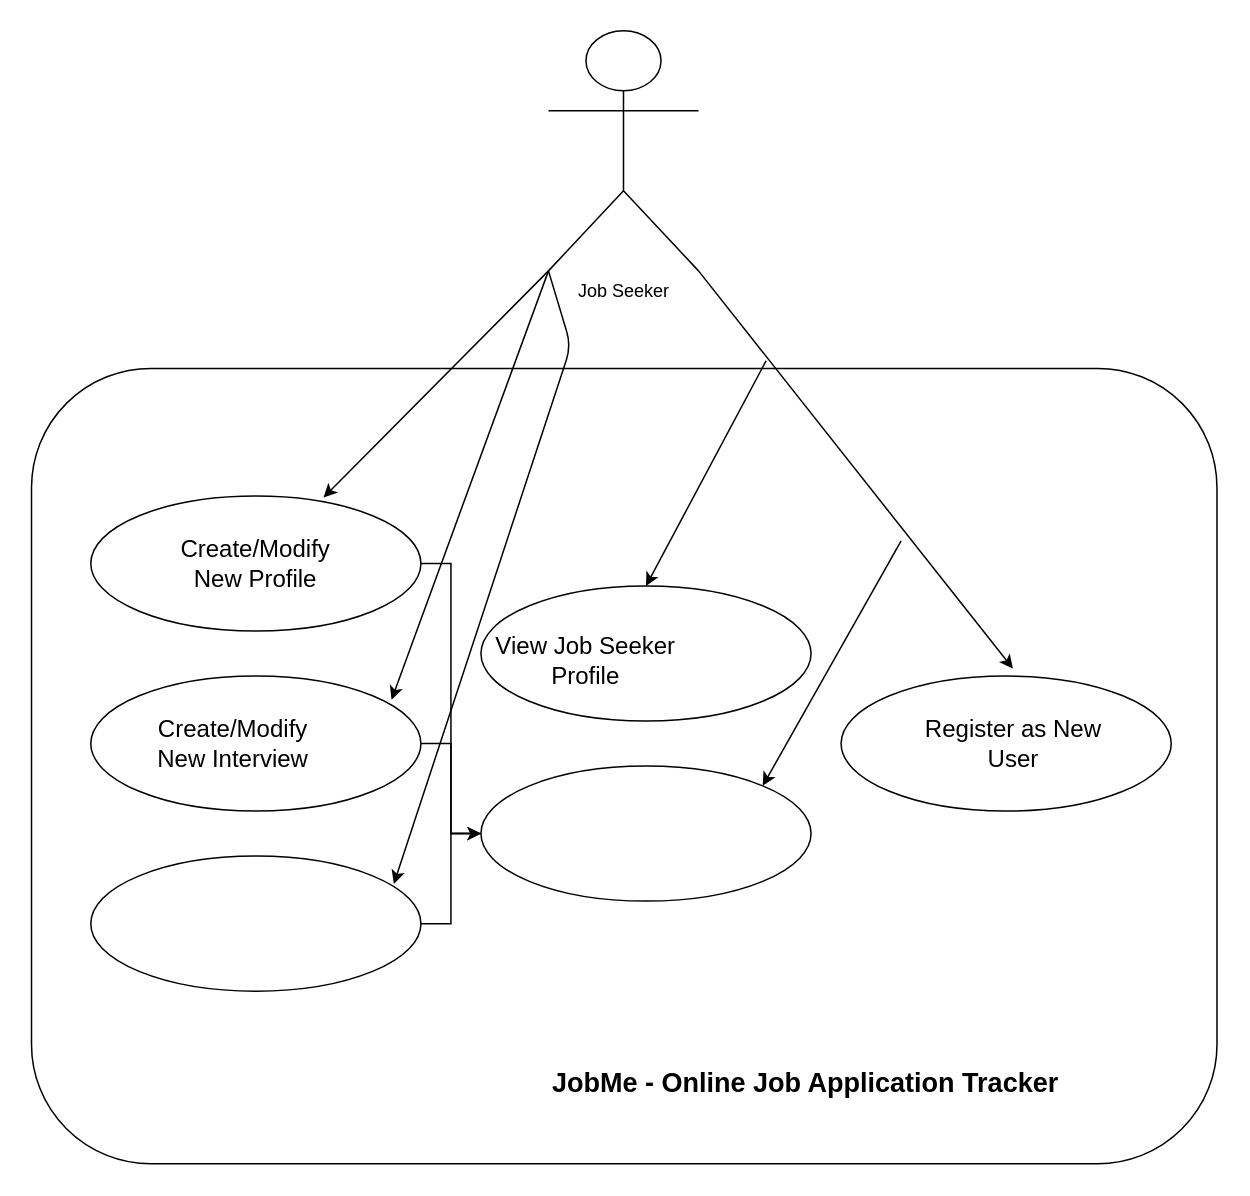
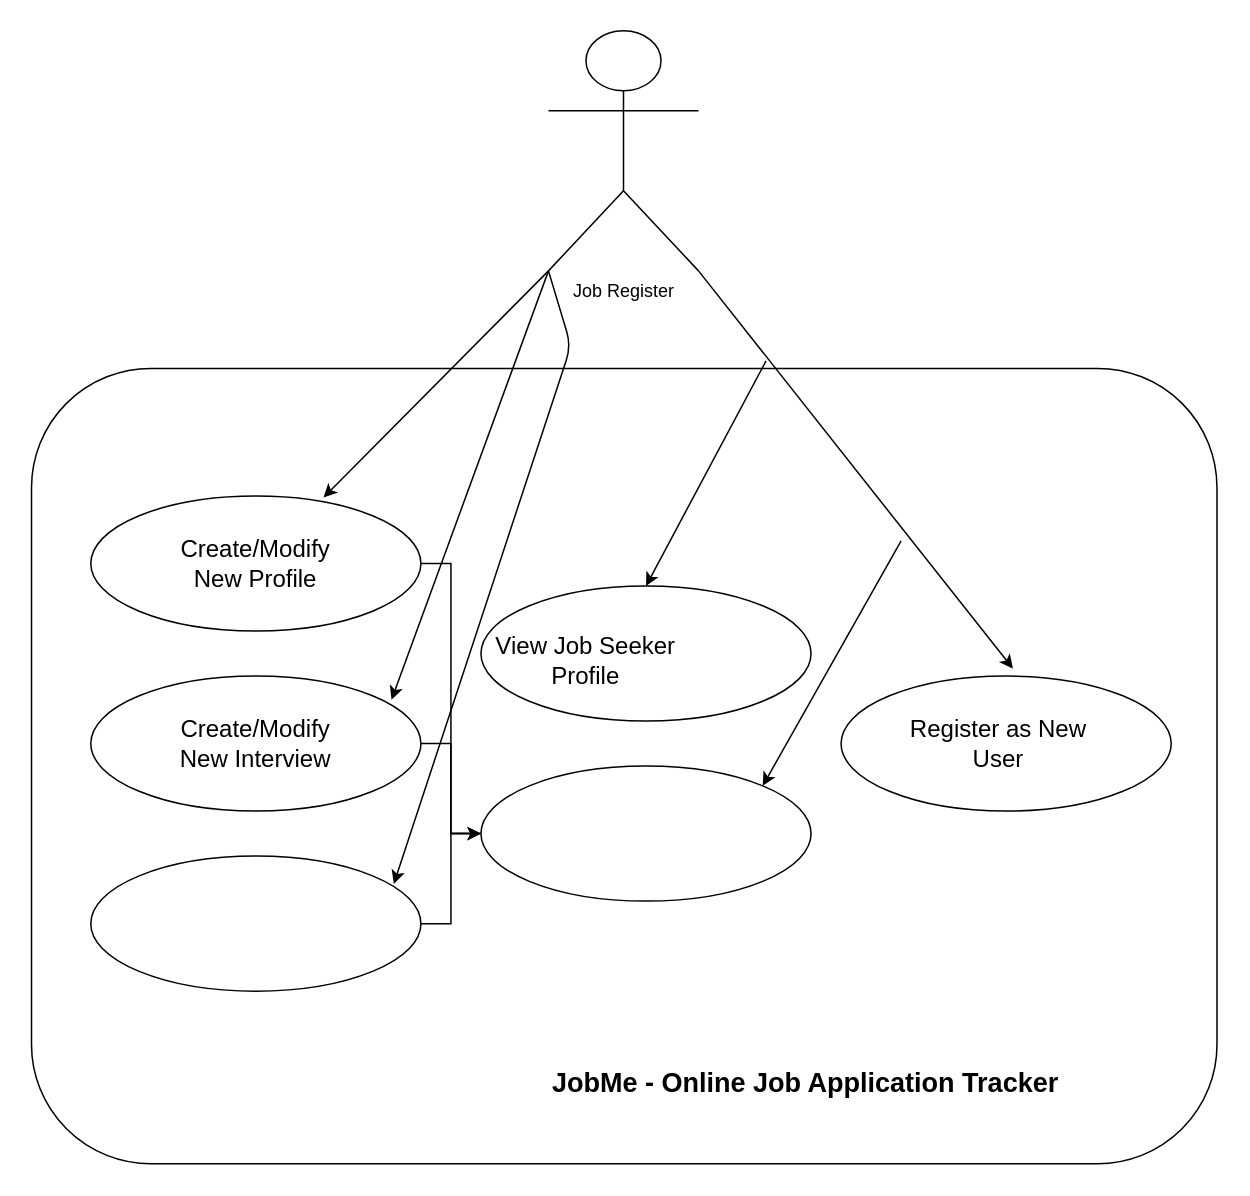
- <mxCell id="3" value="Job Seeker" style="shape=umlActor;verticalLabelPosition=bottom;verticalAlign=top;html=1;outlineConnect=0;" parent="1" vertex="1"><mxGeometry x="365" y="20" width="100" height="160" as="geometry" /></mxCell>
+ <mxCell id="3" value="Job Register" style="shape=umlActor;verticalLabelPosition=bottom;verticalAlign=top;html=1;outlineConnect=0;" parent="1" vertex="1"><mxGeometry x="365" y="20" width="100" height="160" as="geometry" /></mxCell>
- <mxCell id="13" value="&lt;font style=&quot;font-size: 16px&quot;&gt;Create/Modify New Interview&lt;/font&gt;" style="text;html=1;strokeColor=none;fillColor=none;align=center;verticalAlign=middle;whiteSpace=wrap;rounded=0;" parent="1" vertex="1"><mxGeometry x="90" y="485" width="130" height="20" as="geometry" /></mxCell>
+ <mxCell id="13" value="&lt;font style=&quot;font-size: 16px&quot;&gt;Create/Modify New Interview&lt;/font&gt;" style="text;html=1;strokeColor=none;fillColor=none;align=center;verticalAlign=middle;whiteSpace=wrap;rounded=0;" parent="1" vertex="1"><mxGeometry x="105" y="485" width="130" height="20" as="geometry" /></mxCell>
- <mxCell id="17" value="&lt;font style=&quot;font-size: 16px&quot;&gt;Register as New User&lt;/font&gt;" style="text;html=1;strokeColor=none;fillColor=none;align=center;verticalAlign=middle;whiteSpace=wrap;rounded=0;" parent="1" vertex="1"><mxGeometry x="610" y="485" width="130" height="20" as="geometry" /></mxCell>
+ <mxCell id="17" value="&lt;font style=&quot;font-size: 16px&quot;&gt;Register as New User&lt;/font&gt;" style="text;html=1;strokeColor=none;fillColor=none;align=center;verticalAlign=middle;whiteSpace=wrap;rounded=0;" parent="1" vertex="1"><mxGeometry x="600" y="485" width="130" height="20" as="geometry" /></mxCell>
